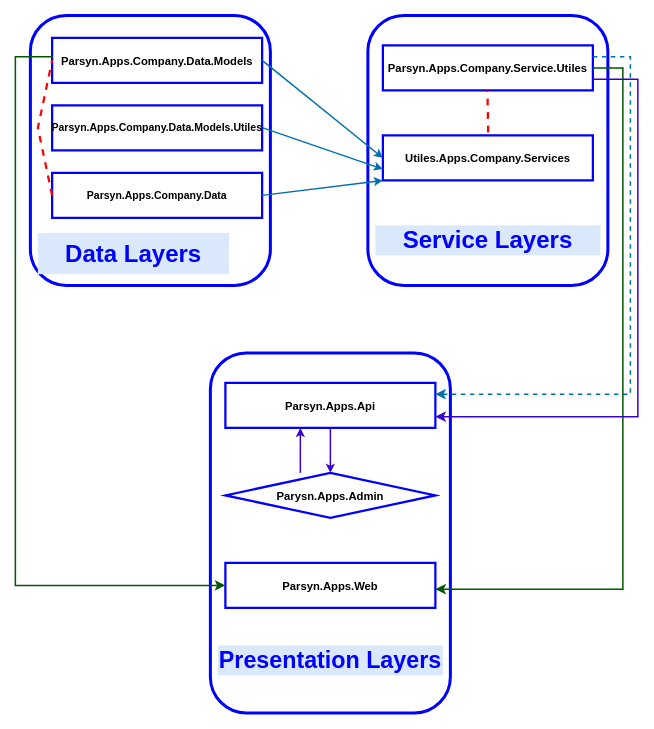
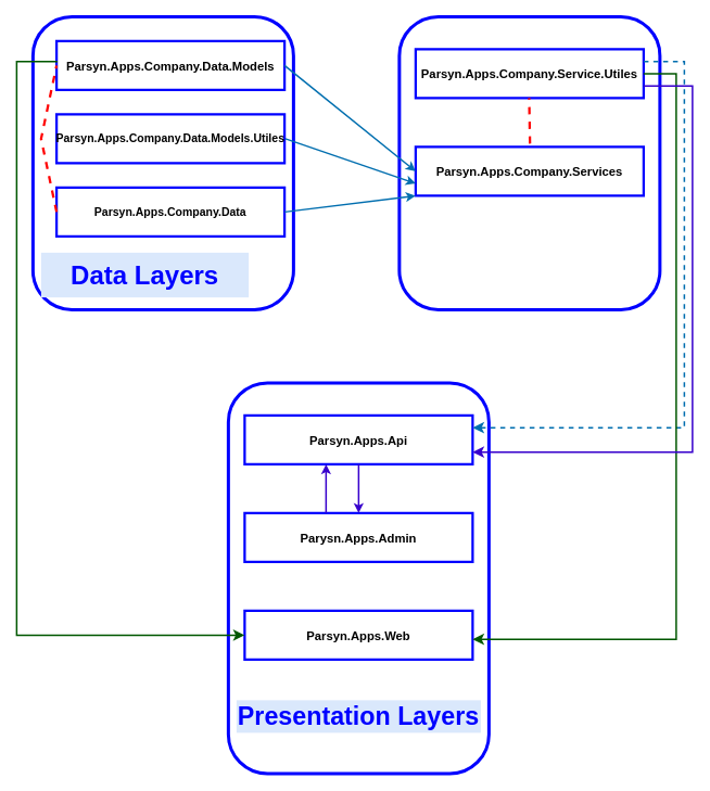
- <mxCell id="10" value="&lt;span style=&quot;font-size: 15px;&quot;&gt;&lt;b&gt;Utiles.Apps.Company.Services&lt;/b&gt;&lt;/span&gt;" style="rounded=0;whiteSpace=wrap;html=1;fillColor=none;strokeColor=#0000FF;strokeWidth=3;" vertex="1" parent="1"><mxGeometry x="510" y="180" width="280" height="60" as="geometry" /></mxCell>
+ <mxCell id="10" value="&lt;span style=&quot;font-size: 15px;&quot;&gt;&lt;b&gt;Parsyn.Apps.Company.Services&lt;/b&gt;&lt;/span&gt;" style="rounded=0;whiteSpace=wrap;html=1;fillColor=none;strokeColor=#0000FF;strokeWidth=3;" vertex="1" parent="1"><mxGeometry x="510" y="180" width="280" height="60" as="geometry" /></mxCell>
- <mxCell id="15" value="&lt;b&gt;&lt;font style=&quot;font-size: 32px; color: rgb(0, 0, 255);&quot;&gt;Service Layers&lt;/font&gt;&lt;/b&gt;" style="text;align=center;html=1;verticalAlign=middle;whiteSpace=wrap;rounded=0;strokeWidth=1;fillColor=#dae8fc;strokeColor=none;" vertex="1" parent="1"><mxGeometry x="500" y="300" width="300" height="40" as="geometry" /></mxCell>
- <mxCell id="18" value="&lt;span style=&quot;font-size: 15px;&quot;&gt;&lt;b&gt;Parysn.Apps.Admin&lt;/b&gt;&lt;/span&gt;" style="rhombus;whiteSpace=wrap;html=1;fillColor=none;strokeColor=#0000FF;strokeWidth=3;" vertex="1" parent="1"><mxGeometry x="300" y="630" width="280" height="60" as="geometry" /></mxCell>
+ <mxCell id="18" value="&lt;span style=&quot;font-size: 15px;&quot;&gt;&lt;b&gt;Parysn.Apps.Admin&lt;/b&gt;&lt;/span&gt;" style="rounded=0;whiteSpace=wrap;html=1;fillColor=none;strokeColor=#0000FF;strokeWidth=3;" vertex="1" parent="1"><mxGeometry x="300" y="630" width="280" height="60" as="geometry" /></mxCell>
